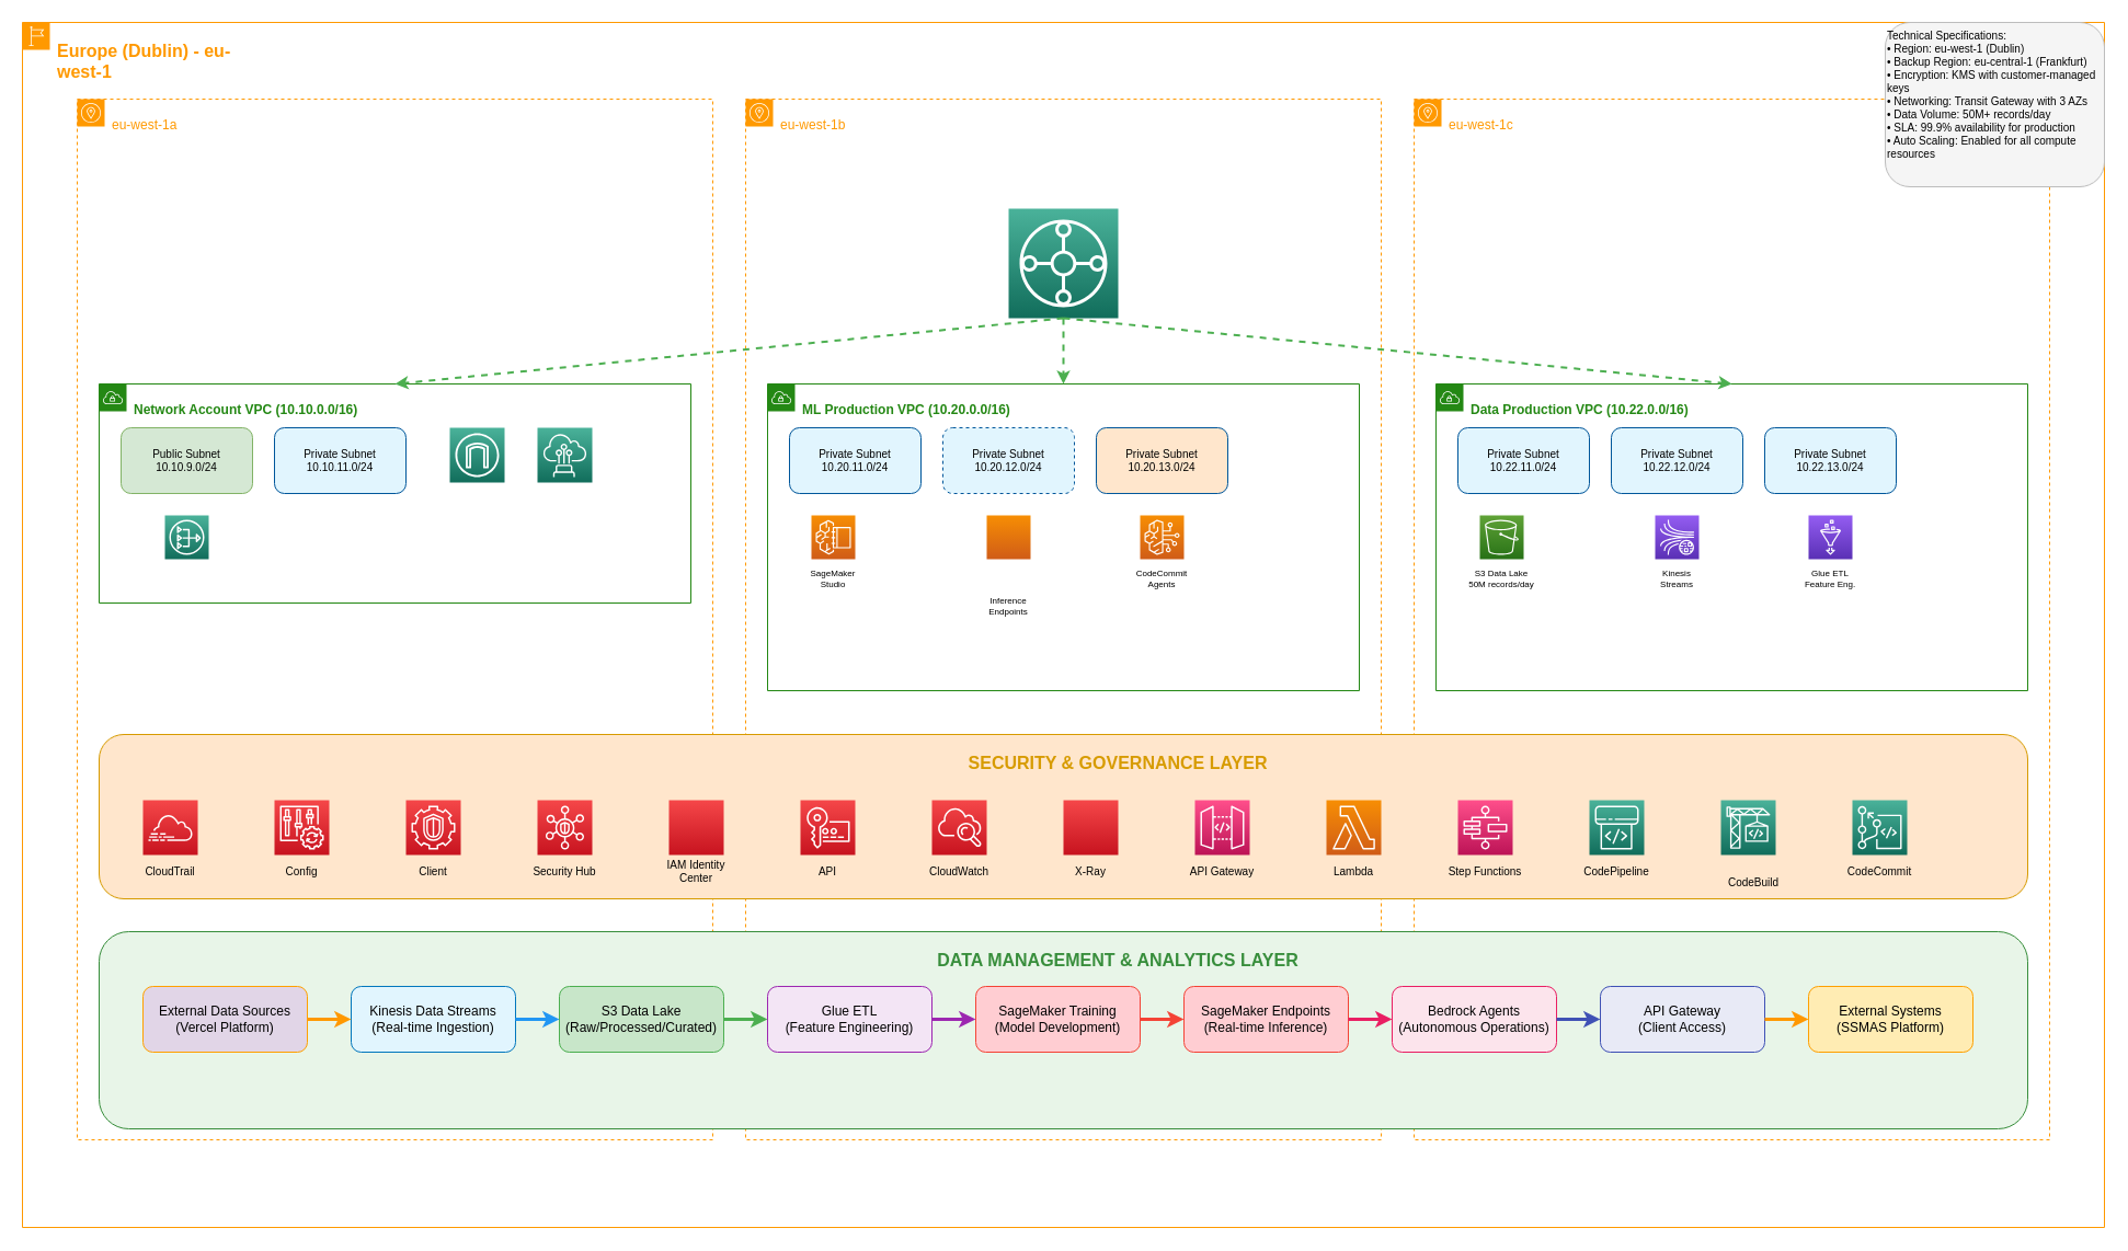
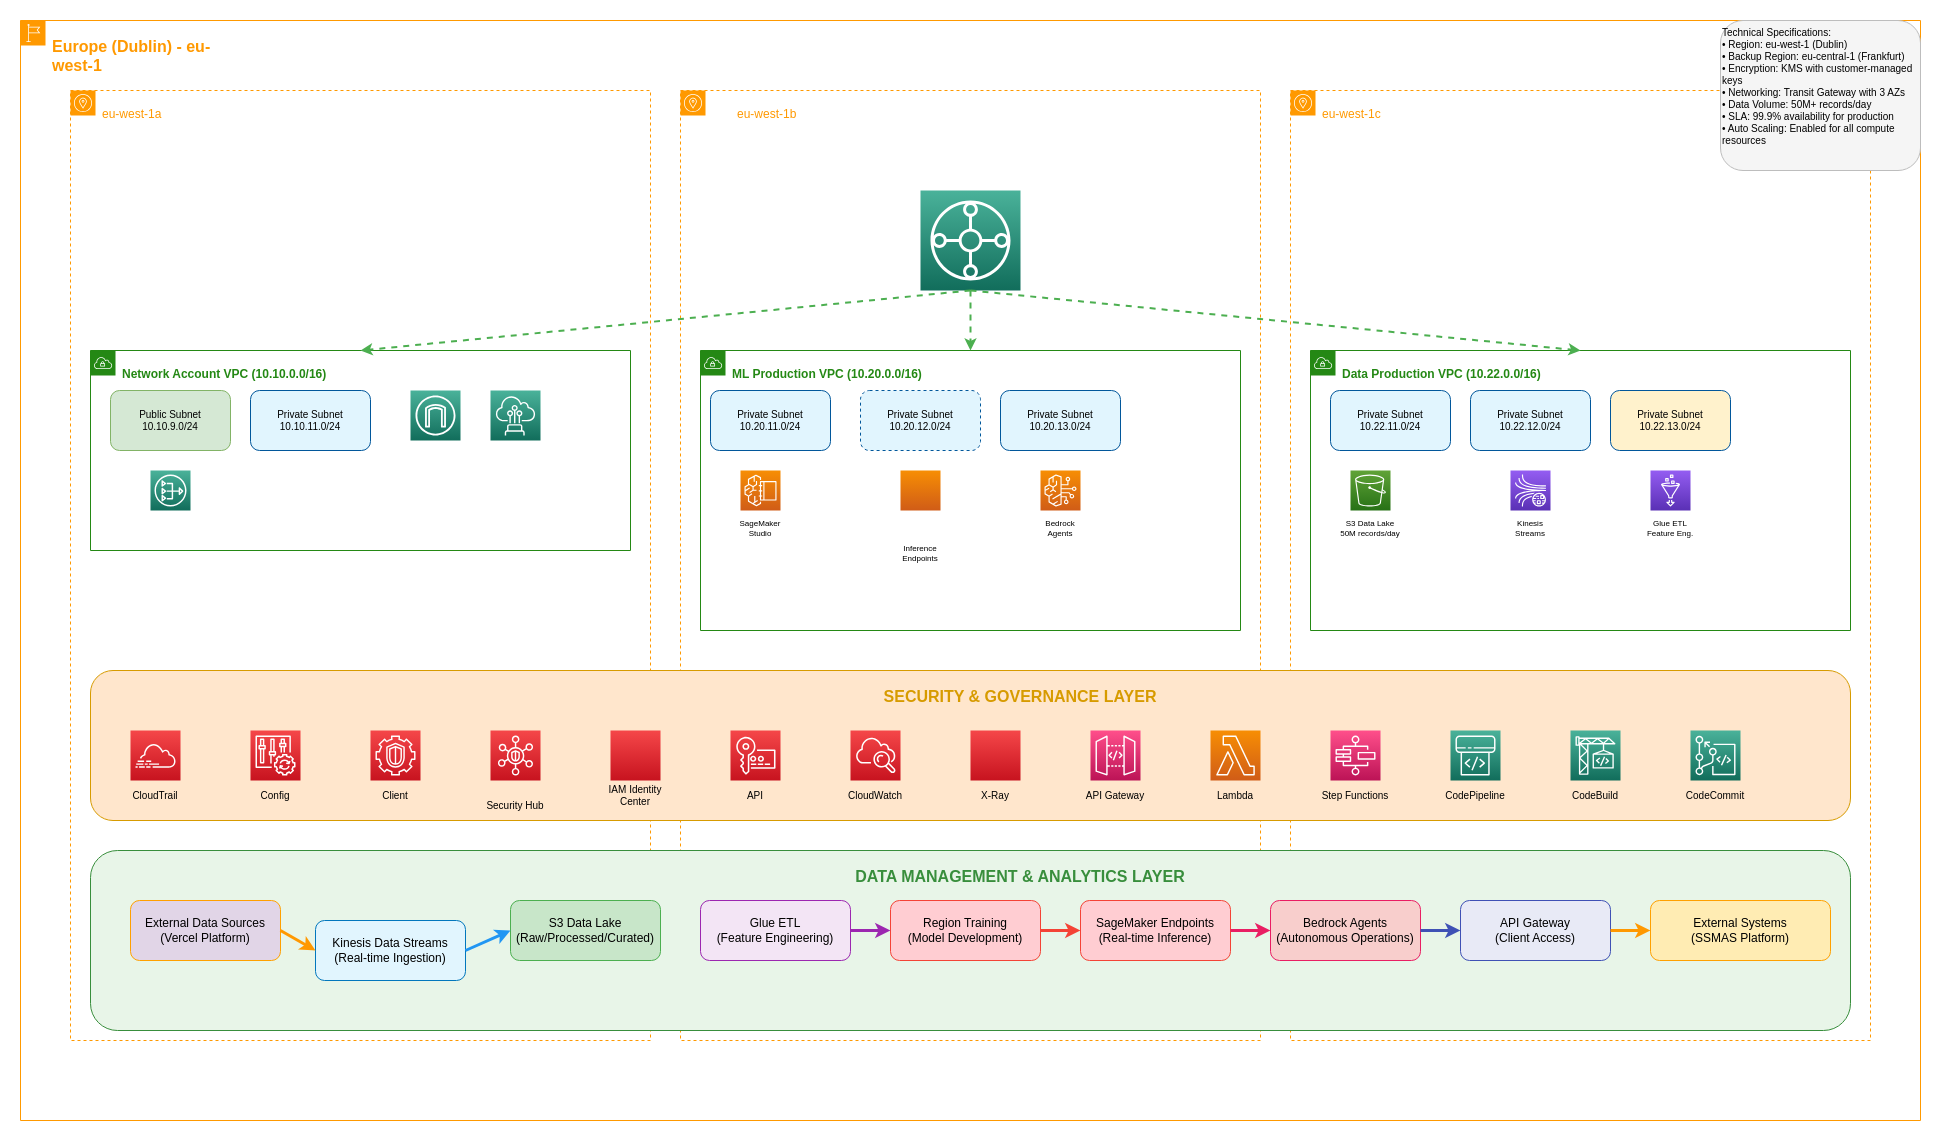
- <mxCell id="7" value="eu-west-1b" style="text;html=1;strokeColor=none;fillColor=none;align=left;verticalAlign=top;whiteSpace=wrap;rounded=0;fontSize=12;fontColor=#FF9900;" vertex="1" parent="1"><mxGeometry x="710" y="100" width="80" height="20" as="geometry" /></mxCell>
+ <mxCell id="7" value="eu-west-1b" style="text;html=1;strokeColor=none;fillColor=none;align=left;verticalAlign=top;whiteSpace=wrap;rounded=0;fontSize=12;fontColor=#FF9900;" vertex="1" parent="1"><mxGeometry x="735" y="100" width="80" height="20" as="geometry" /></mxCell>
- <mxCell id="20" value="Private Subnet&#10;10.20.11.0/24" style="rounded=1;whiteSpace=wrap;html=1;fillColor=#E1F5FE;strokeColor=#01579B;fontSize=10;" vertex="1" parent="1"><mxGeometry x="720" y="390" width="120" height="60" as="geometry" /></mxCell>
+ <mxCell id="20" value="Private Subnet&#10;10.20.11.0/24" style="rounded=1;whiteSpace=wrap;html=1;fillColor=#E1F5FE;strokeColor=#01579B;fontSize=10;" vertex="1" parent="1"><mxGeometry x="710" y="390" width="120" height="60" as="geometry" /></mxCell>
- <mxCell id="22" value="Private Subnet&#10;10.20.13.0/24" style="rounded=1;whiteSpace=wrap;html=1;fillColor=#ffe6cc;strokeColor=#01579B;fontSize=10;" vertex="1" parent="1"><mxGeometry x="1000" y="390" width="120" height="60" as="geometry" /></mxCell>
+ <mxCell id="22" value="Private Subnet&#10;10.20.13.0/24" style="rounded=1;whiteSpace=wrap;html=1;fillColor=#E1F5FE;strokeColor=#01579B;fontSize=10;" vertex="1" parent="1"><mxGeometry x="1000" y="390" width="120" height="60" as="geometry" /></mxCell>
- <mxCell id="33" value="Private Subnet&#10;10.22.13.0/24" style="rounded=1;whiteSpace=wrap;html=1;fillColor=#E1F5FE;strokeColor=#01579B;fontSize=10;" vertex="1" parent="1"><mxGeometry x="1610" y="390" width="120" height="60" as="geometry" /></mxCell>
+ <mxCell id="33" value="Private Subnet&#10;10.22.13.0/24" style="rounded=1;whiteSpace=wrap;html=1;fillColor=#fff2cc;strokeColor=#01579B;fontSize=10;" vertex="1" parent="1"><mxGeometry x="1610" y="390" width="120" height="60" as="geometry" /></mxCell>
- <mxCell id="28" value="CodeCommit&#10;Agents" style="text;html=1;strokeColor=none;fillColor=none;align=center;verticalAlign=middle;whiteSpace=wrap;rounded=0;fontSize=8;" vertex="1" parent="1"><mxGeometry x="1020" y="515" width="80" height="25" as="geometry" /></mxCell>
+ <mxCell id="28" value="Bedrock&#10;Agents" style="text;html=1;strokeColor=none;fillColor=none;align=center;verticalAlign=middle;whiteSpace=wrap;rounded=0;fontSize=8;" vertex="1" parent="1"><mxGeometry x="1020" y="515" width="80" height="25" as="geometry" /></mxCell>
- <mxCell id="49" value="Security Hub" style="text;html=1;strokeColor=none;fillColor=none;align=center;verticalAlign=middle;whiteSpace=wrap;rounded=0;fontSize=10;" vertex="1" parent="1"><mxGeometry x="465" y="785" width="100" height="20" as="geometry" /></mxCell>
+ <mxCell id="49" value="Security Hub" style="text;html=1;strokeColor=none;fillColor=none;align=center;verticalAlign=middle;whiteSpace=wrap;rounded=0;fontSize=10;" vertex="1" parent="1"><mxGeometry x="465" y="795" width="100" height="20" as="geometry" /></mxCell>
- <mxCell id="67" value="CodeBuild" style="text;html=1;strokeColor=none;fillColor=none;align=center;verticalAlign=middle;whiteSpace=wrap;rounded=0;fontSize=10;" vertex="1" parent="1"><mxGeometry x="1550" y="795" width="100" height="20" as="geometry" /></mxCell>
+ <mxCell id="67" value="CodeBuild" style="text;html=1;strokeColor=none;fillColor=none;align=center;verticalAlign=middle;whiteSpace=wrap;rounded=0;fontSize=10;" vertex="1" parent="1"><mxGeometry x="1545" y="785" width="100" height="20" as="geometry" /></mxCell>
- <mxCell id="73" value="Kinesis Data Streams&#10;(Real-time Ingestion)" style="rounded=1;whiteSpace=wrap;html=1;fillColor=#E1F5FE;strokeColor=#0277BD;fontSize=12;" vertex="1" parent="1"><mxGeometry x="320" y="900" width="150" height="60" as="geometry" /></mxCell>
+ <mxCell id="73" value="Kinesis Data Streams&#10;(Real-time Ingestion)" style="rounded=1;whiteSpace=wrap;html=1;fillColor=#E1F5FE;strokeColor=#0277BD;fontSize=12;" vertex="1" parent="1"><mxGeometry x="315" y="920" width="150" height="60" as="geometry" /></mxCell>
- <mxCell id="83" value="" style="endArrow=classic;html=1;rounded=0;exitX=1;exitY=0.5;exitDx=0;exitDy=0;entryX=0;entryY=0.5;entryDx=0;entryDy=0;strokeColor=#4CAF50;strokeWidth=3;" edge="1" parent="1" source="74" target="75"><mxGeometry width="50" height="50" relative="1" as="geometry"><mxPoint x="660" y="930" as="sourcePoint" /><mxPoint x="700" y="930" as="targetPoint" /></mxGeometry></mxCell>
- <mxCell id="76" value="SageMaker Training&#10;(Model Development)" style="rounded=1;whiteSpace=wrap;html=1;fillColor=#FFCDD2;strokeColor=#F44336;fontSize=12;" vertex="1" parent="1"><mxGeometry x="890" y="900" width="150" height="60" as="geometry" /></mxCell>
+ <mxCell id="76" value="Region Training&#10;(Model Development)" style="rounded=1;whiteSpace=wrap;html=1;fillColor=#FFCDD2;strokeColor=#F44336;fontSize=12;" vertex="1" parent="1"><mxGeometry x="890" y="900" width="150" height="60" as="geometry" /></mxCell>
- <mxCell id="78" value="Bedrock Agents&#10;(Autonomous Operations)" style="rounded=1;whiteSpace=wrap;html=1;fillColor=#FCE4EC;strokeColor=#E91E63;fontSize=12;" vertex="1" parent="1"><mxGeometry x="1270" y="900" width="150" height="60" as="geometry" /></mxCell>
+ <mxCell id="78" value="Bedrock Agents&#10;(Autonomous Operations)" style="rounded=1;whiteSpace=wrap;html=1;fillColor=#f8cecc;strokeColor=#E91E63;fontSize=12;" vertex="1" parent="1"><mxGeometry x="1270" y="900" width="150" height="60" as="geometry" /></mxCell>
- <mxCell id="80" value="External Systems&#10;(SSMAS Platform)" style="rounded=1;whiteSpace=wrap;html=1;fillColor=#FFECB3;strokeColor=#FFA000;fontSize=12;" vertex="1" parent="1"><mxGeometry x="1650" y="900" width="150" height="60" as="geometry" /></mxCell>
+ <mxCell id="80" value="External Systems&#10;(SSMAS Platform)" style="rounded=1;whiteSpace=wrap;html=1;fillColor=#FFECB3;strokeColor=#FFA000;fontSize=12;" vertex="1" parent="1"><mxGeometry x="1650" y="900" width="180" height="60" as="geometry" /></mxCell>
